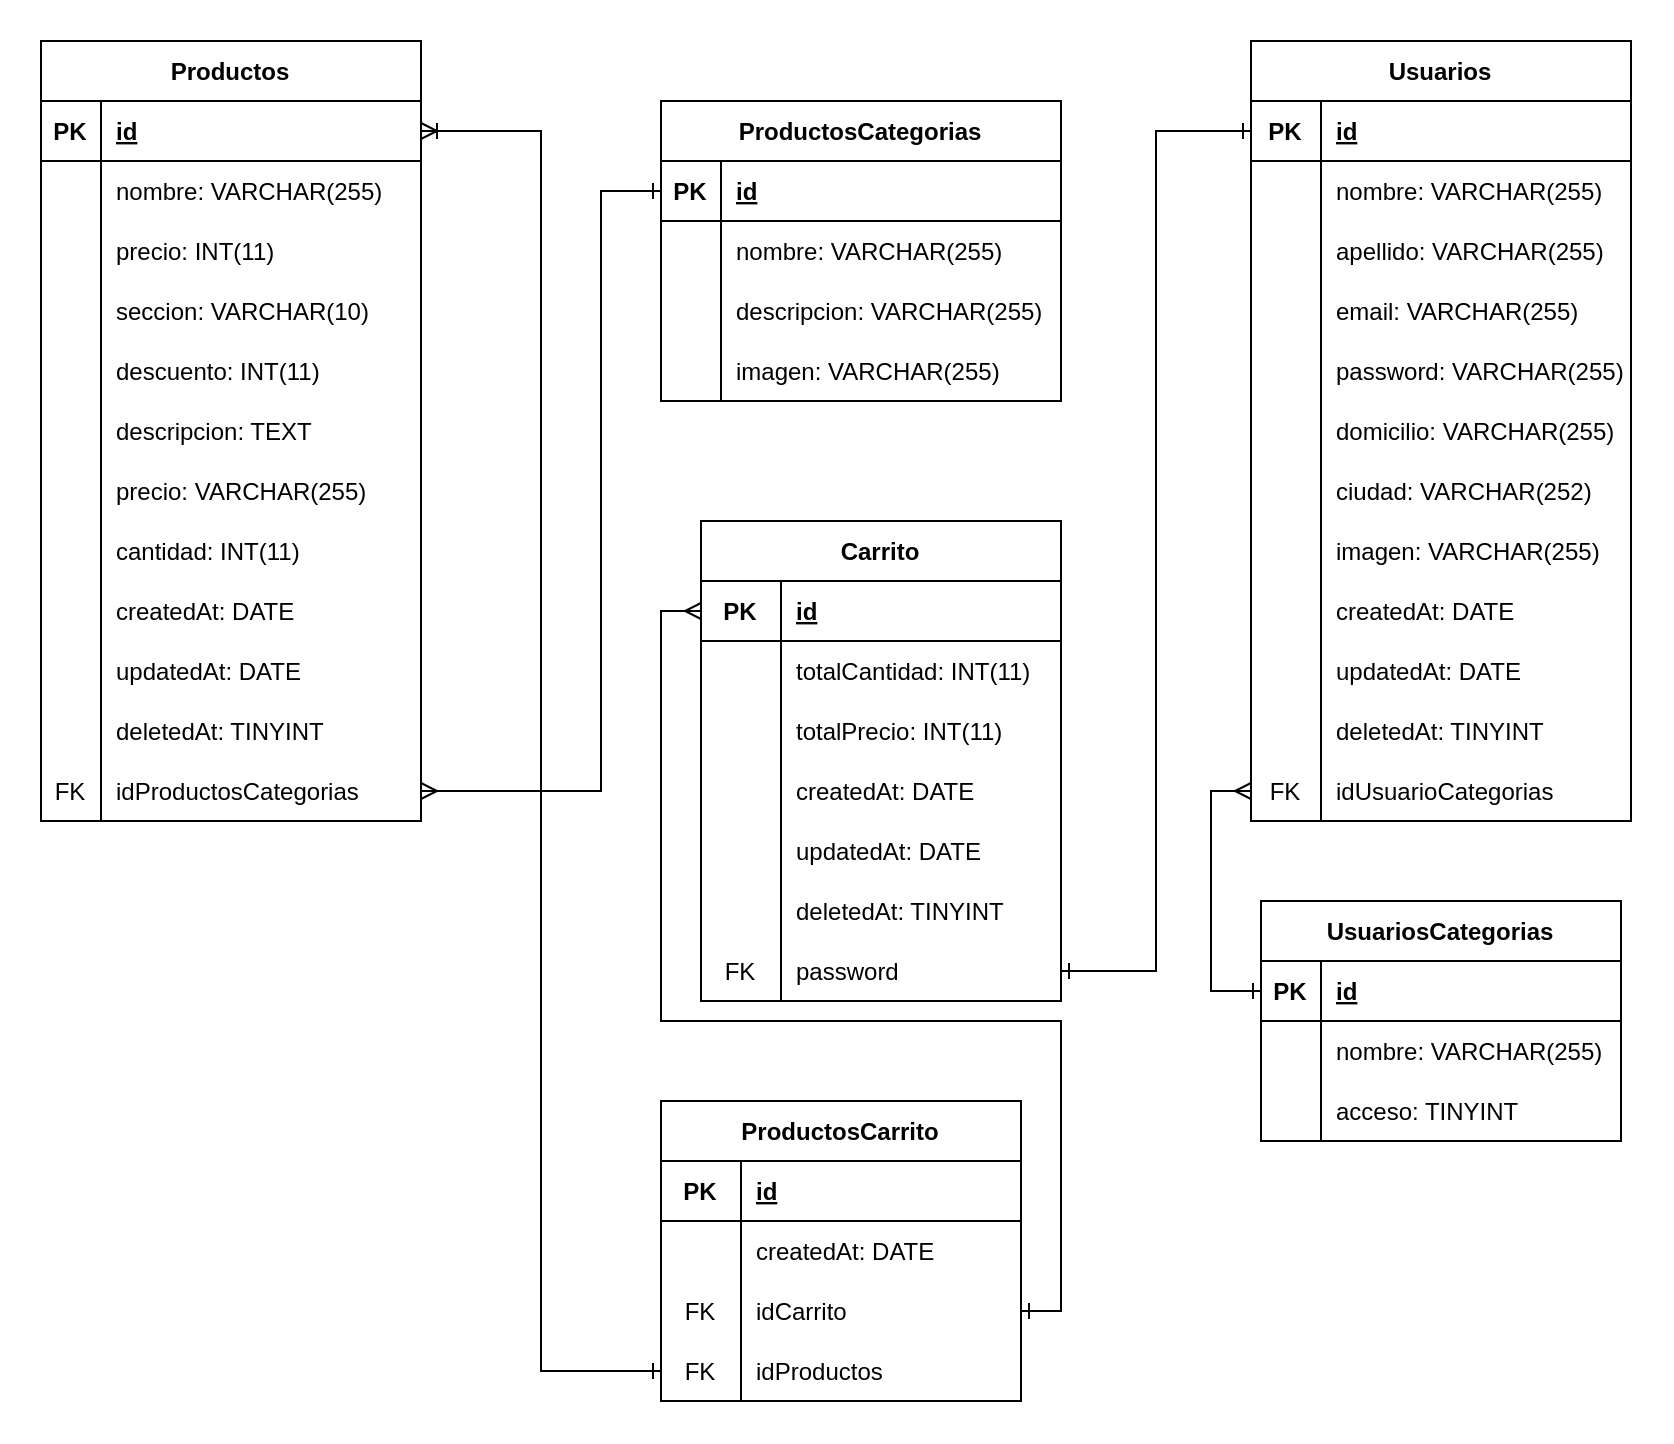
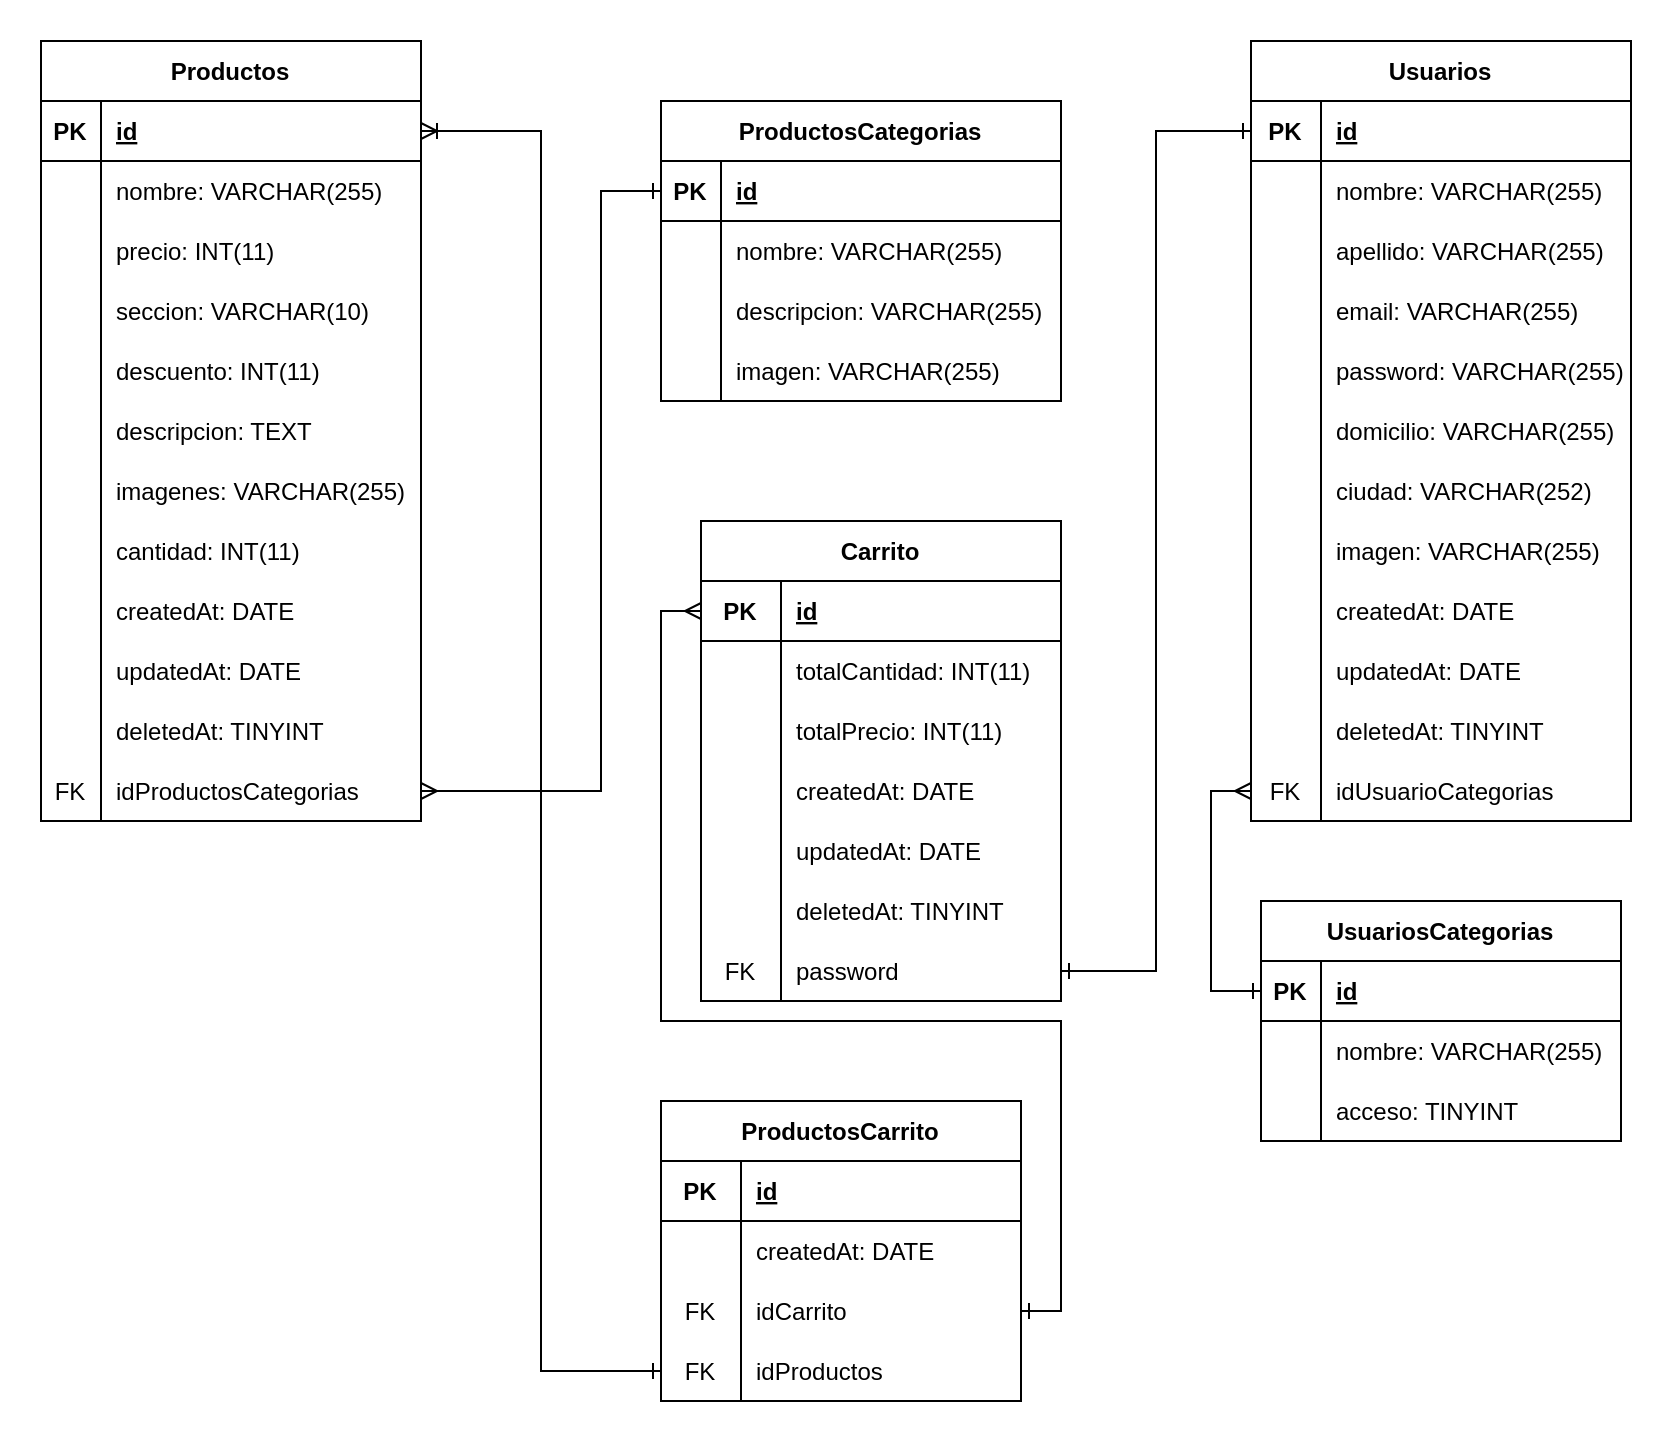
- <mxCell id="70" value="precio: VARCHAR(255)" style="shape=partialRectangle;connectable=0;fillColor=none;top=0;left=0;bottom=0;right=0;align=left;spacingLeft=6;overflow=hidden;" parent="68" vertex="1"><mxGeometry x="30" width="160" height="30" as="geometry"><mxRectangle width="160" height="30" as="alternateBounds" /></mxGeometry></mxCell>
+ <mxCell id="70" value="imagenes: VARCHAR(255)" style="shape=partialRectangle;connectable=0;fillColor=none;top=0;left=0;bottom=0;right=0;align=left;spacingLeft=6;overflow=hidden;" parent="68" vertex="1"><mxGeometry x="30" width="160" height="30" as="geometry"><mxRectangle width="160" height="30" as="alternateBounds" /></mxGeometry></mxCell>
